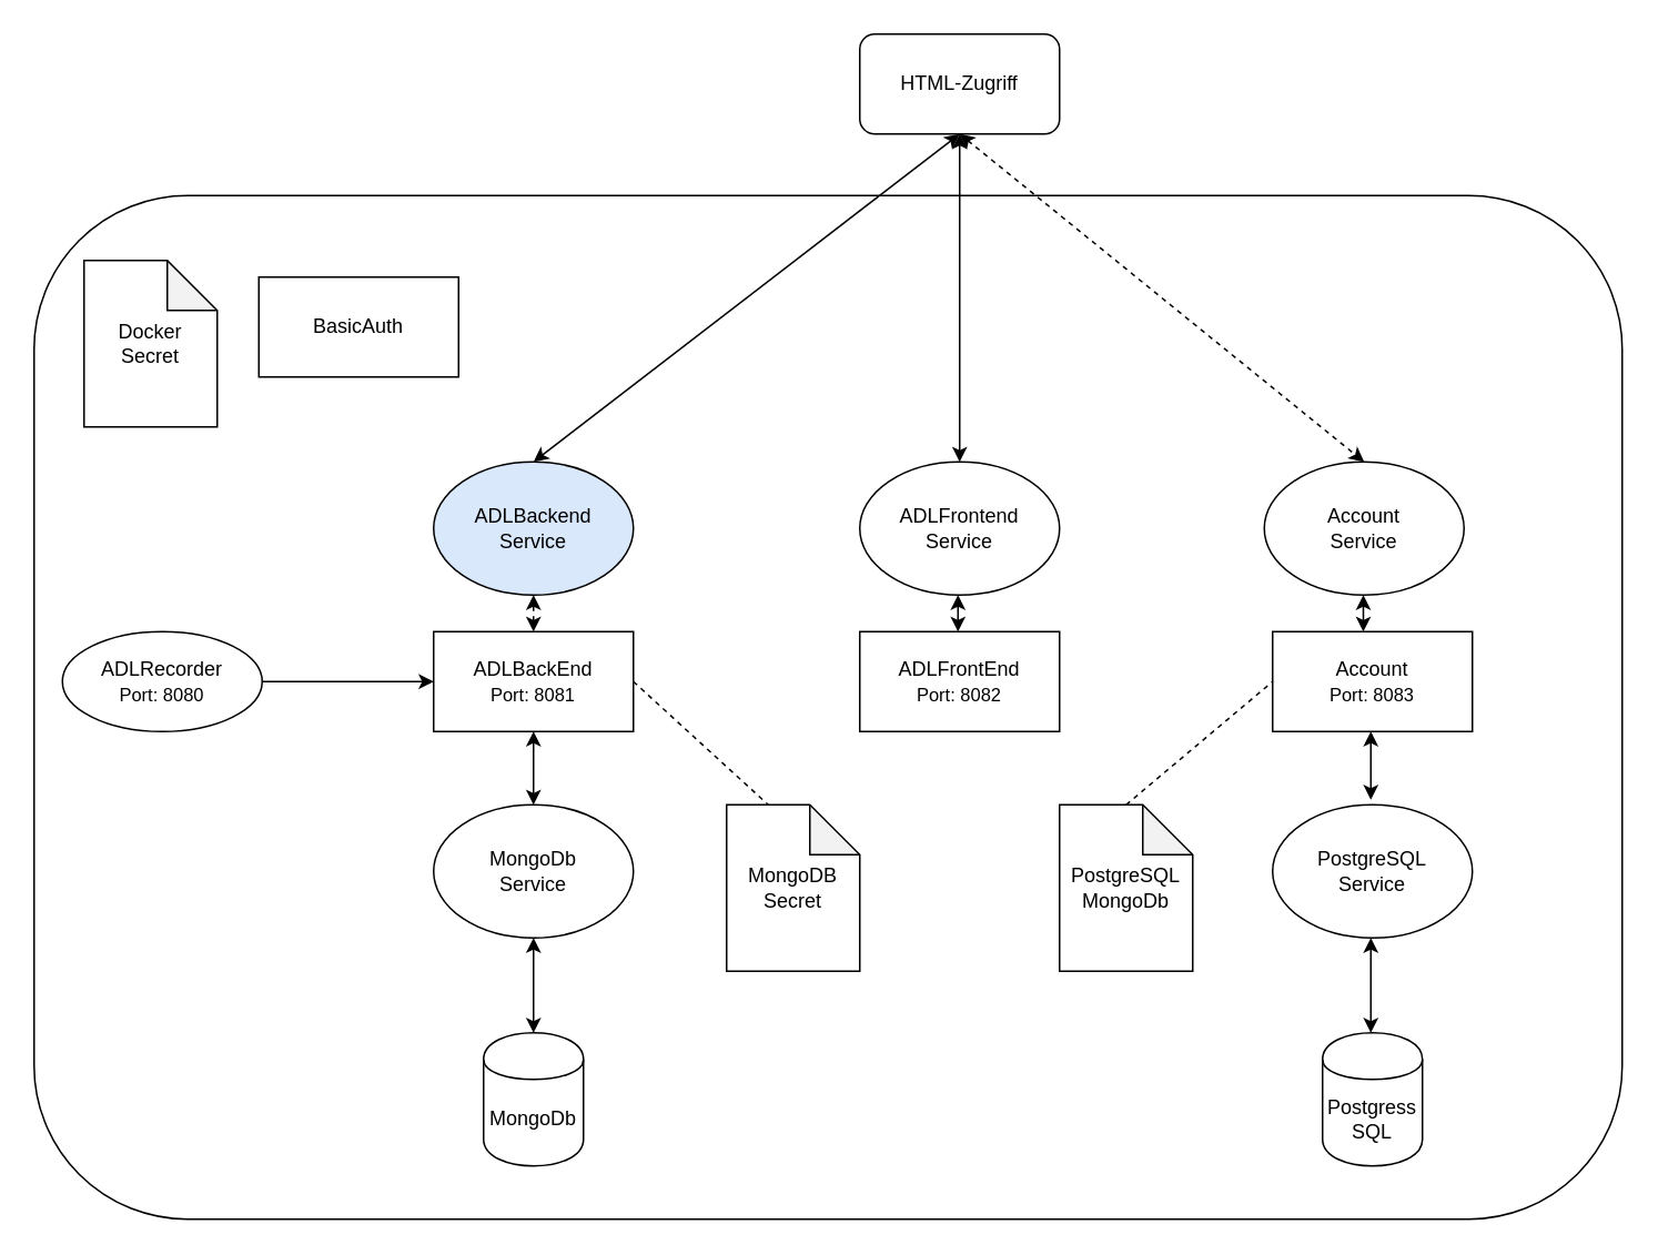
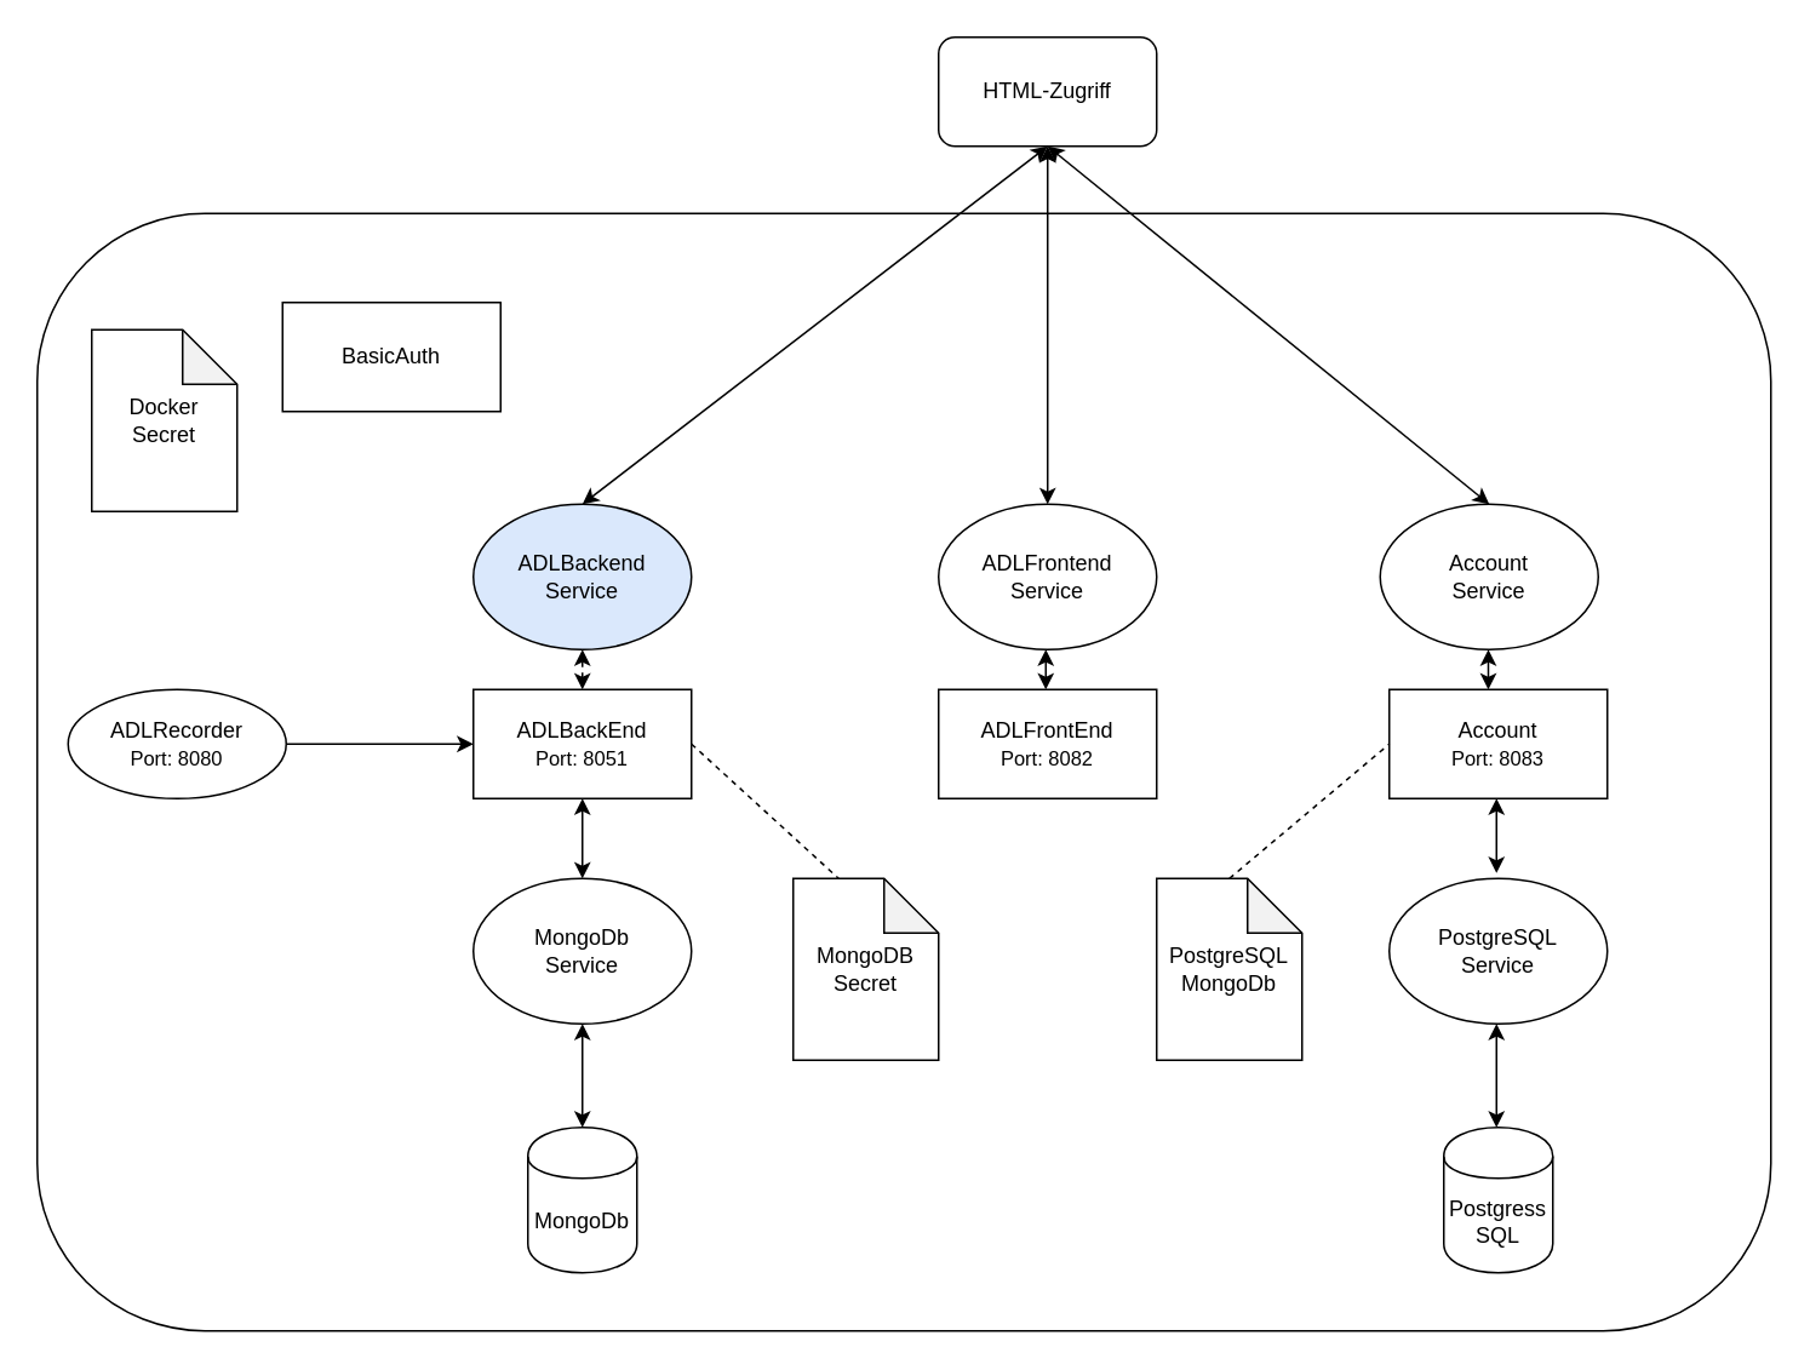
- <mxCell id="28" value="" style="endArrow=classic;startArrow=classic;html=1;entryX=0.5;entryY=0;entryDx=0;entryDy=0;exitX=0.5;exitY=1;exitDx=0;exitDy=0;dashed=1;" edge="1" parent="1" source="17" target="12"><mxGeometry width="50" height="50" relative="1" as="geometry"><mxPoint x="636" y="186" as="sourcePoint" /><mxPoint x="832" y="95" as="targetPoint" /></mxGeometry></mxCell>
+ <mxCell id="28" value="" style="endArrow=classic;startArrow=classic;html=1;entryX=0.5;entryY=0;entryDx=0;entryDy=0;exitX=0.5;exitY=1;exitDx=0;exitDy=0;" edge="1" parent="1" source="17" target="12"><mxGeometry width="50" height="50" relative="1" as="geometry"><mxPoint x="636" y="186" as="sourcePoint" /><mxPoint x="832" y="95" as="targetPoint" /></mxGeometry></mxCell>
- <mxCell id="16" value="Docker&lt;br&gt;Secret" style="shape=note;whiteSpace=wrap;html=1;backgroundOutline=1;darkOpacity=0.05;fillColor=none;" vertex="1" parent="1"><mxGeometry x="50" y="156" width="80" height="100" as="geometry" /></mxCell>
+ <mxCell id="16" value="Docker&lt;br&gt;Secret" style="shape=note;whiteSpace=wrap;html=1;backgroundOutline=1;darkOpacity=0.05;fillColor=none;" vertex="1" parent="1"><mxGeometry x="50" y="181" width="80" height="100" as="geometry" /></mxCell>
- <mxCell id="4" value="ADLBackEnd&lt;br&gt;&lt;font style=&quot;font-size: 11px&quot;&gt;Port: 8081&lt;/font&gt;" style="rounded=0;whiteSpace=wrap;html=1;" parent="1" vertex="1"><mxGeometry x="260" y="379" width="120" height="60" as="geometry" /></mxCell>
+ <mxCell id="4" value="ADLBackEnd&lt;br&gt;&lt;font style=&quot;font-size: 11px&quot;&gt;Port: 8051&lt;/font&gt;" style="rounded=0;whiteSpace=wrap;html=1;" parent="1" vertex="1"><mxGeometry x="260" y="379" width="120" height="60" as="geometry" /></mxCell>
